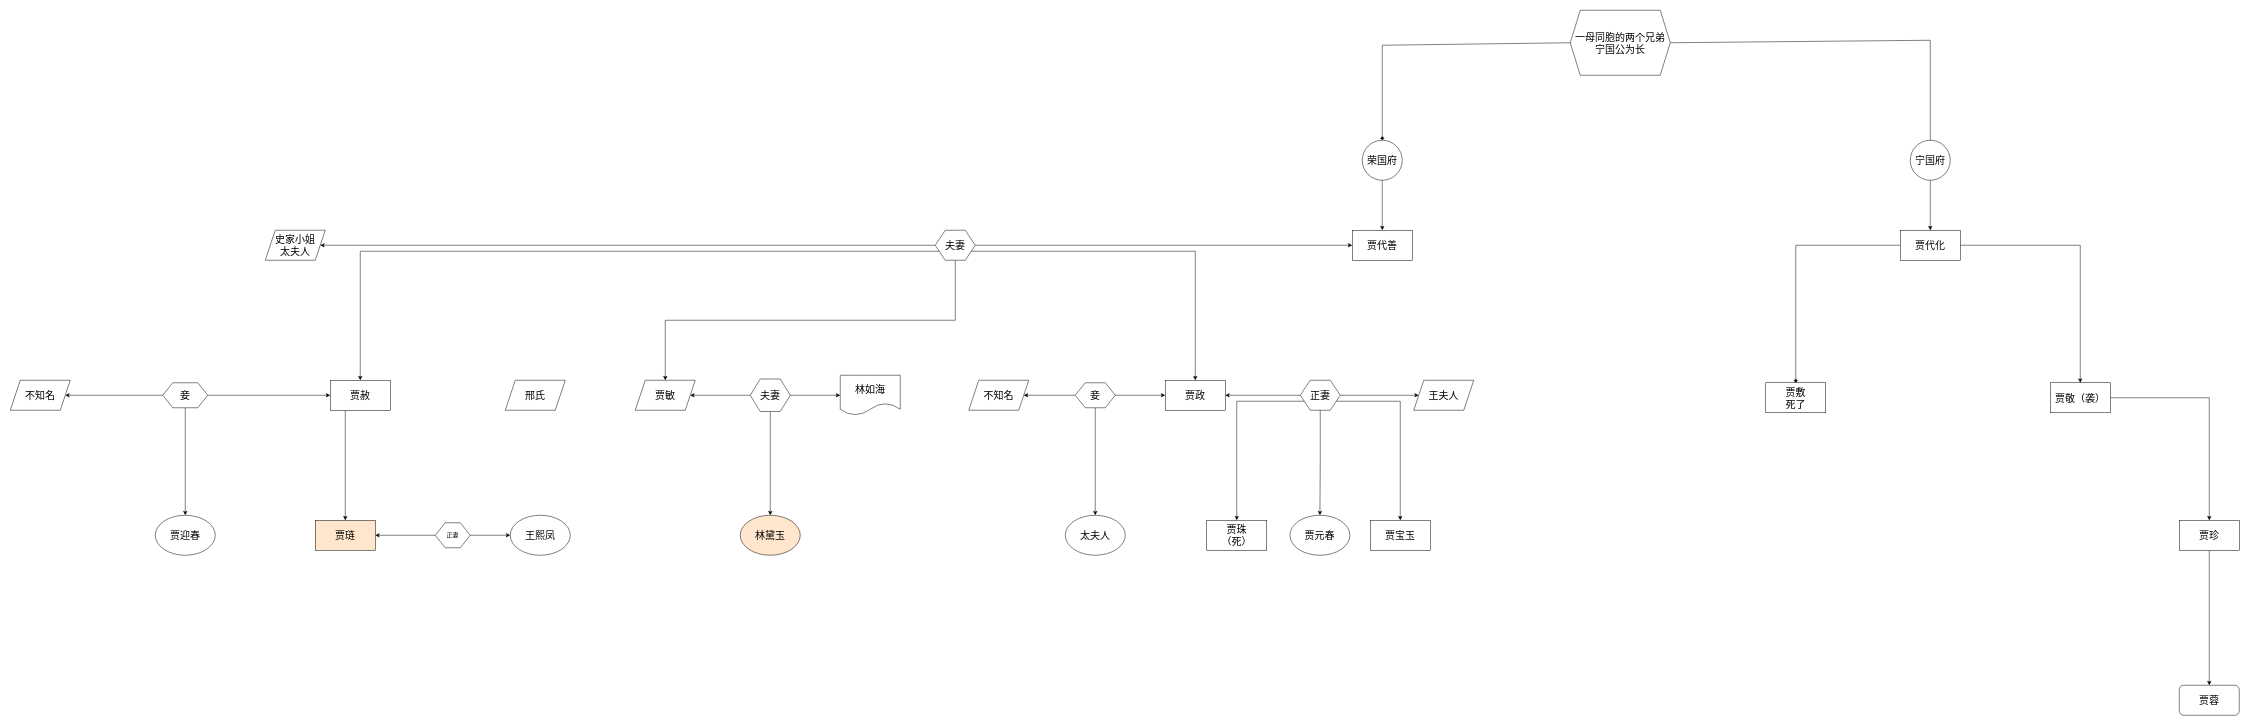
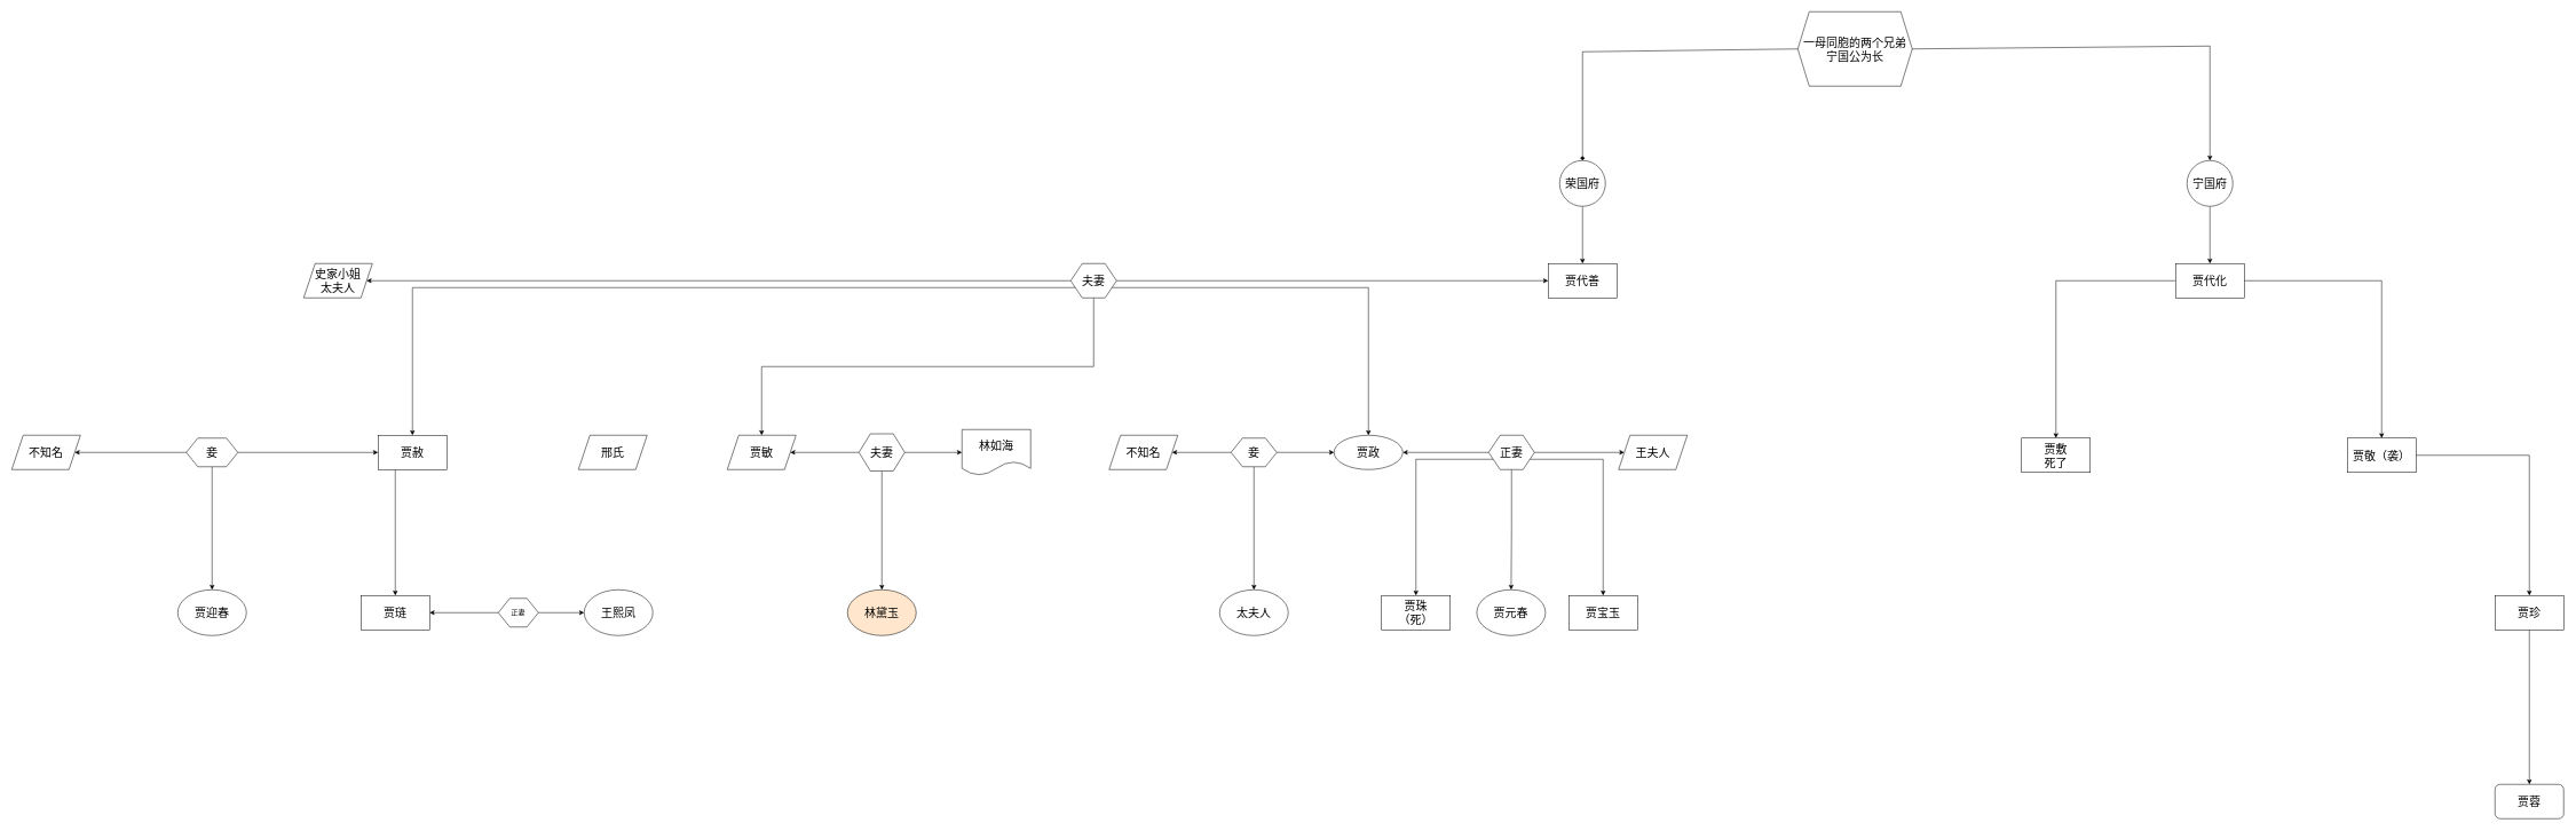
- <mxCell id="18" value="" style="endArrow=none;html=1;rounded=0;entryX=0.5;entryY=0;entryDx=0;entryDy=0;exitX=1;exitY=0.5;exitDx=0;exitDy=0;" parent="1" source="6" target="5" edge="1"><mxGeometry width="50" height="50" relative="1" as="geometry"><mxPoint x="3020" y="400" as="sourcePoint" /><mxPoint x="3070" y="350" as="targetPoint" /><Array as="points"><mxPoint x="3860" y="80" /></Array></mxGeometry></mxCell>
+ <mxCell id="18" value="" style="endArrow=classic;html=1;rounded=0;entryX=0.5;entryY=0;entryDx=0;entryDy=0;exitX=1;exitY=0.5;exitDx=0;exitDy=0;" parent="1" source="6" target="5" edge="1"><mxGeometry width="50" height="50" relative="1" as="geometry"><mxPoint x="3020" y="400" as="sourcePoint" /><mxPoint x="3070" y="350" as="targetPoint" /><Array as="points"><mxPoint x="3860" y="80" /></Array></mxGeometry></mxCell>
- <mxCell id="8" value="" style="edgeStyle=orthogonalEdgeStyle;rounded=0;orthogonalLoop=1;jettySize=auto;html=1;endArrow=diamond;" parent="1" source="9" target="12" edge="1"><mxGeometry relative="1" as="geometry" /></mxCell>
+ <mxCell id="8" value="" style="edgeStyle=orthogonalEdgeStyle;rounded=0;orthogonalLoop=1;jettySize=auto;html=1;" parent="1" source="9" target="12" edge="1"><mxGeometry relative="1" as="geometry" /></mxCell>
- <mxCell id="28" value="&lt;font style=&quot;font-size: 20px;&quot;&gt;贾政&lt;/font&gt;" style="rounded=0;whiteSpace=wrap;html=1;" parent="1" vertex="1"><mxGeometry x="2330" y="760" width="120" height="60" as="geometry" /></mxCell>
+ <mxCell id="28" value="&lt;font style=&quot;font-size: 20px;&quot;&gt;贾政&lt;/font&gt;" style="ellipse;whiteSpace=wrap;html=1;" parent="1" vertex="1"><mxGeometry x="2330" y="760" width="120" height="60" as="geometry" /></mxCell>
- <mxCell id="58" value="&lt;font style=&quot;font-size: 20px;&quot;&gt;贾琏&lt;/font&gt;" style="rounded=0;whiteSpace=wrap;html=1;fillColor=#ffe6cc;" parent="1" vertex="1"><mxGeometry x="630" y="1040" width="120" height="60" as="geometry" /></mxCell>
+ <mxCell id="58" value="&lt;font style=&quot;font-size: 20px;&quot;&gt;贾琏&lt;/font&gt;" style="rounded=0;whiteSpace=wrap;html=1;" parent="1" vertex="1"><mxGeometry x="630" y="1040" width="120" height="60" as="geometry" /></mxCell>
